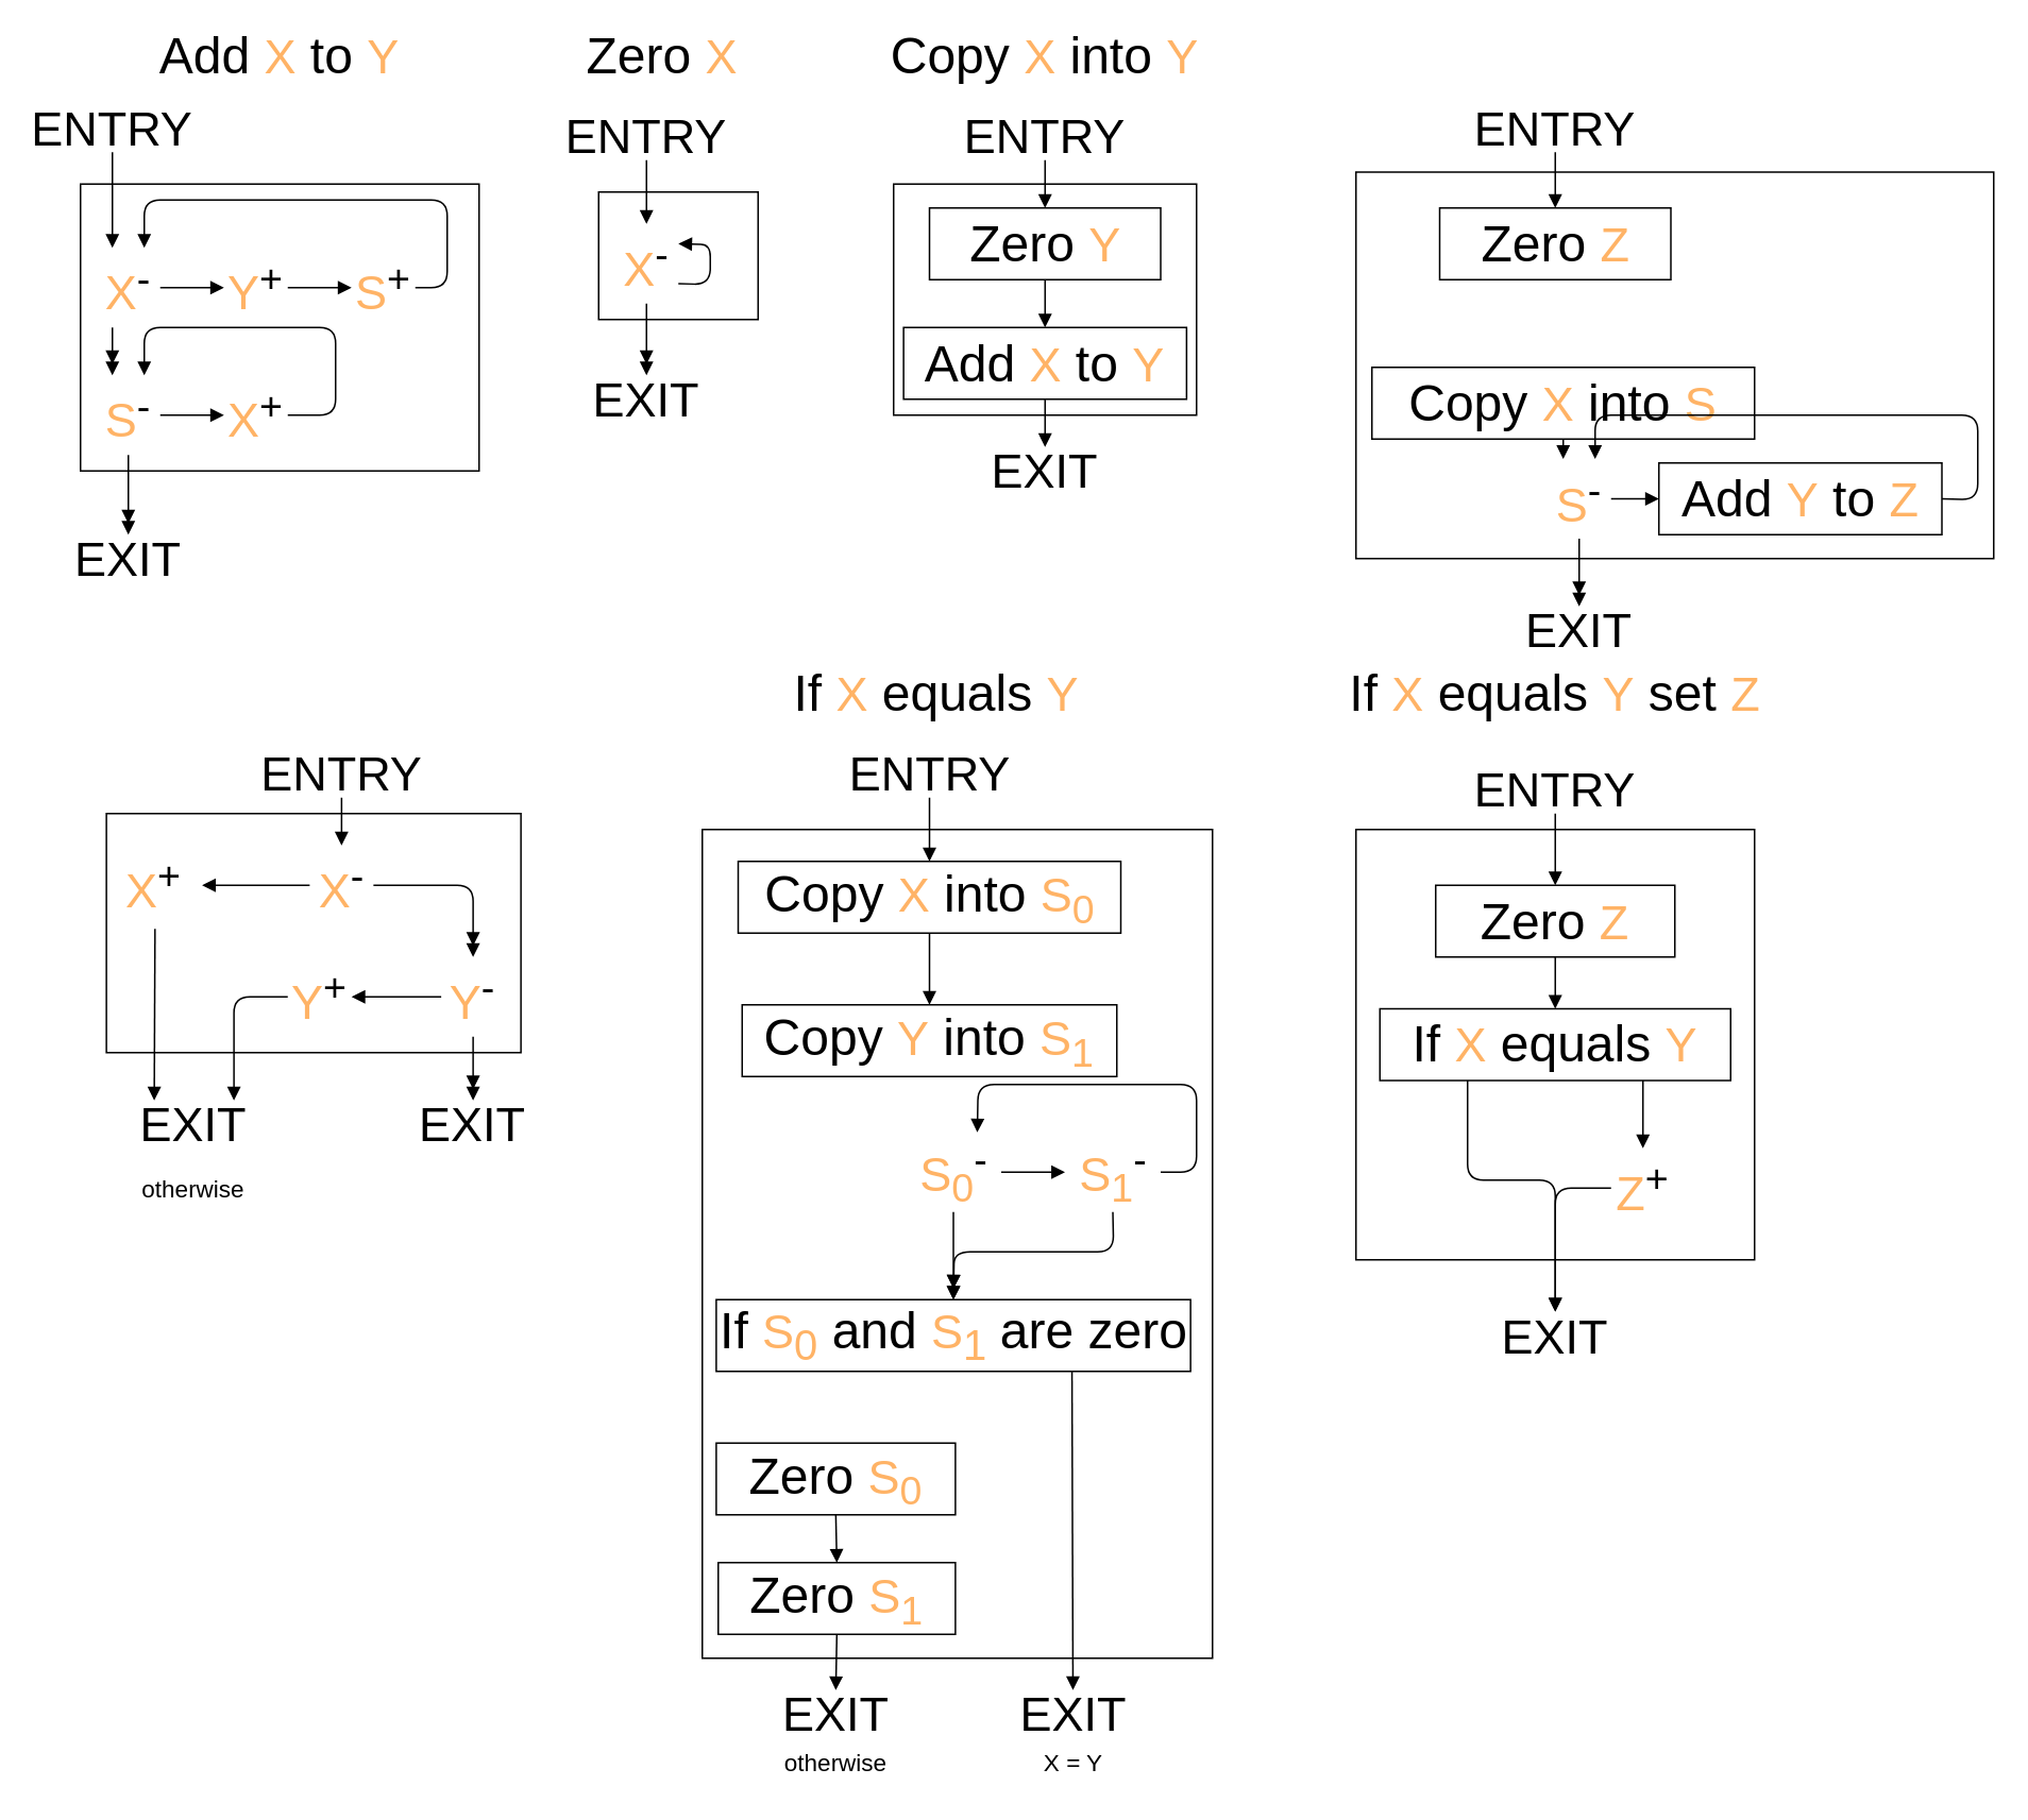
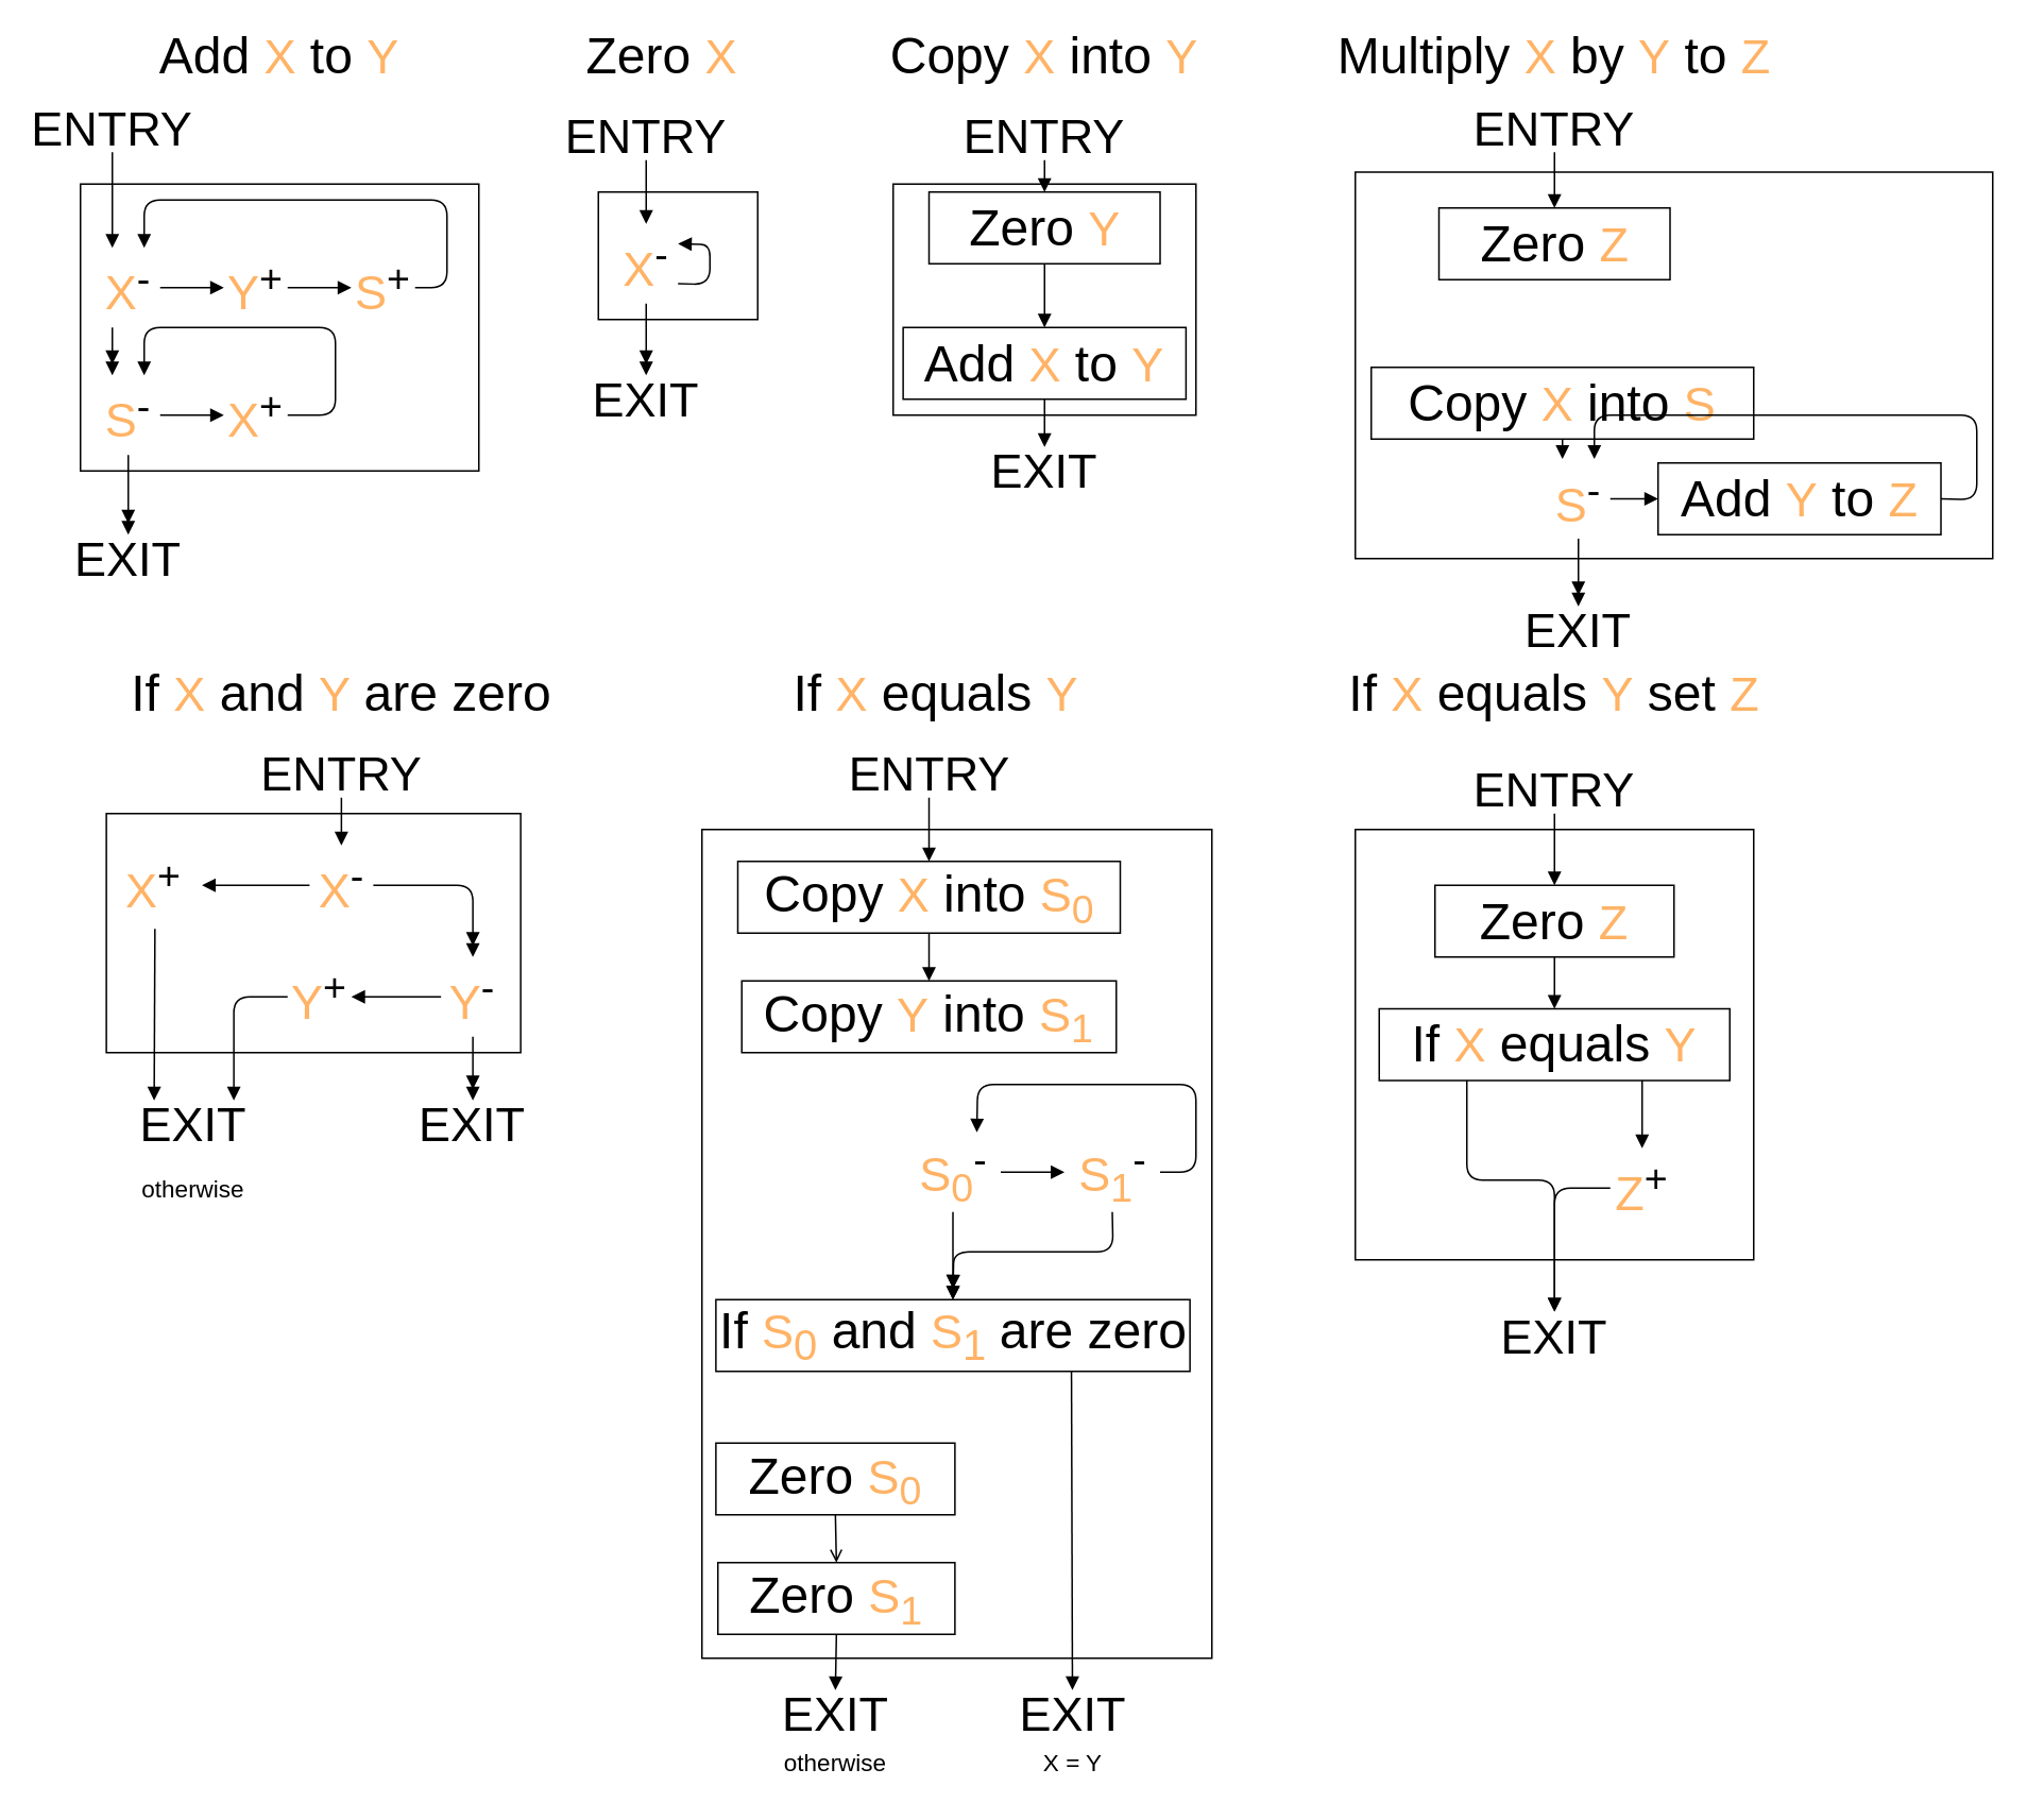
+ <mxCell id="37" value="Multiply&amp;nbsp;&lt;span style=&quot;color: rgb(255 , 179 , 102) ; font-size: 30px&quot;&gt;X&lt;/span&gt;&amp;nbsp;by&amp;nbsp;&lt;span style=&quot;color: rgb(255 , 179 , 102) ; font-size: 30px&quot;&gt;Y&lt;/span&gt;&amp;nbsp;to&amp;nbsp;&lt;span style=&quot;color: rgb(255 , 179 , 102) ; font-size: 30px&quot;&gt;Z&lt;/span&gt;" style="text;html=1;strokeColor=none;fillColor=none;align=center;verticalAlign=middle;whiteSpace=wrap;rounded=0;fontSize=32;" vertex="1" parent="1"><mxGeometry x="820" width="310" height="30" as="geometry" y="20" /></mxCell>
- <mxCell id="31" value="&lt;span&gt;Zero&amp;nbsp;&lt;/span&gt;&lt;span style=&quot;color: rgb(255 , 179 , 102) ; font-size: 30px&quot;&gt;Y&lt;/span&gt;" style="rounded=0;whiteSpace=wrap;html=1;fontSize=32;fillColor=none;strokeColor=#000000;" vertex="1" parent="1"><mxGeometry x="582.5" y="130" width="145" height="45" as="geometry" /></mxCell>
+ <mxCell id="31" value="&lt;span&gt;Zero&amp;nbsp;&lt;/span&gt;&lt;span style=&quot;color: rgb(255 , 179 , 102) ; font-size: 30px&quot;&gt;Y&lt;/span&gt;" style="rounded=0;whiteSpace=wrap;html=1;fontSize=32;fillColor=none;strokeColor=#000000;" vertex="1" parent="1"><mxGeometry x="582.5" y="120" width="145" height="45" as="geometry" /></mxCell>
+ <mxCell id="51" value="If&amp;nbsp;&lt;span style=&quot;color: rgb(255 , 179 , 102) ; font-size: 30px&quot;&gt;X&lt;/span&gt;&amp;nbsp;and&amp;nbsp;&lt;span style=&quot;color: rgb(255 , 179 , 102) ; font-size: 30px&quot;&gt;Y&amp;nbsp;&lt;/span&gt;are zero" style="text;html=1;strokeColor=none;fillColor=none;align=center;verticalAlign=middle;whiteSpace=wrap;rounded=0;fontSize=32;" vertex="1" parent="1"><mxGeometry x="50" y="420" width="327.5" height="30" as="geometry" /></mxCell>
- <mxCell id="71" value="Copy&amp;nbsp;&lt;span style=&quot;color: rgb(255 , 179 , 102) ; font-size: 30px&quot;&gt;Y&lt;/span&gt;&amp;nbsp;into&amp;nbsp;&lt;span style=&quot;color: rgb(255 , 179 , 102) ; font-size: 30px&quot;&gt;S&lt;sub&gt;1&lt;/sub&gt;&lt;/span&gt;" style="rounded=0;whiteSpace=wrap;html=1;fontSize=32;fillColor=none;strokeColor=#000000;" vertex="1" parent="1"><mxGeometry x="465" y="630" width="235" height="45" as="geometry" /></mxCell>
+ <mxCell id="71" value="Copy&amp;nbsp;&lt;span style=&quot;color: rgb(255 , 179 , 102) ; font-size: 30px&quot;&gt;Y&lt;/span&gt;&amp;nbsp;into&amp;nbsp;&lt;span style=&quot;color: rgb(255 , 179 , 102) ; font-size: 30px&quot;&gt;S&lt;sub&gt;1&lt;/sub&gt;&lt;/span&gt;" style="rounded=0;whiteSpace=wrap;html=1;fontSize=32;fillColor=none;strokeColor=#000000;" vertex="1" parent="1"><mxGeometry x="465" y="615" width="235" height="45" as="geometry" /></mxCell>
- <mxCell id="84" style="edgeStyle=none;html=1;exitX=0.5;exitY=1;exitDx=0;exitDy=0;entryX=0.5;entryY=0;entryDx=0;entryDy=0;fontSize=15;endArrow=block;endFill=1;" edge="1" parent="1" source="85" target="87"><mxGeometry relative="1" as="geometry" /></mxCell>
+ <mxCell id="84" style="edgeStyle=none;html=1;exitX=0.5;exitY=1;exitDx=0;exitDy=0;entryX=0.5;entryY=0;entryDx=0;entryDy=0;fontSize=15;endArrow=open;endFill=1;" edge="1" parent="1" source="85" target="87"><mxGeometry relative="1" as="geometry" /></mxCell>
